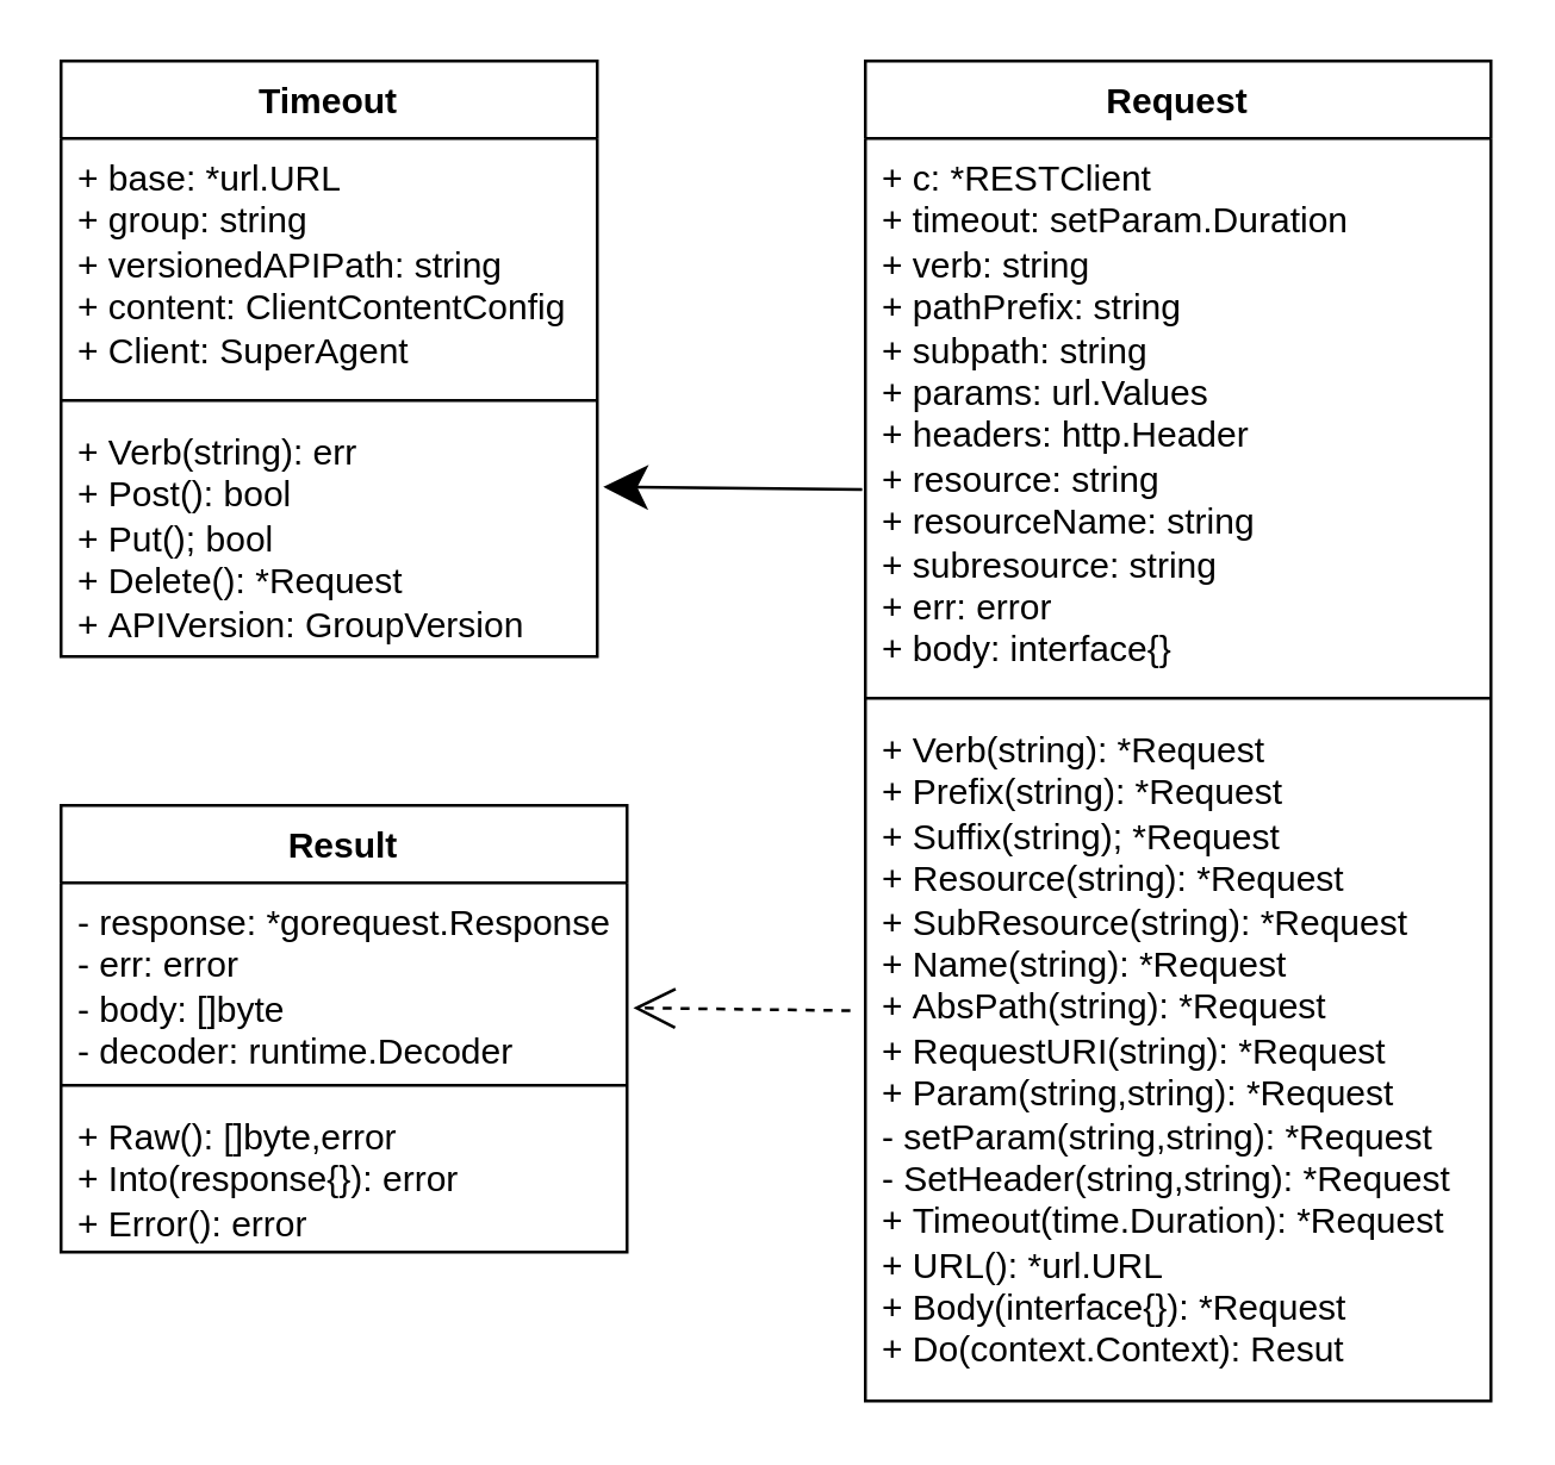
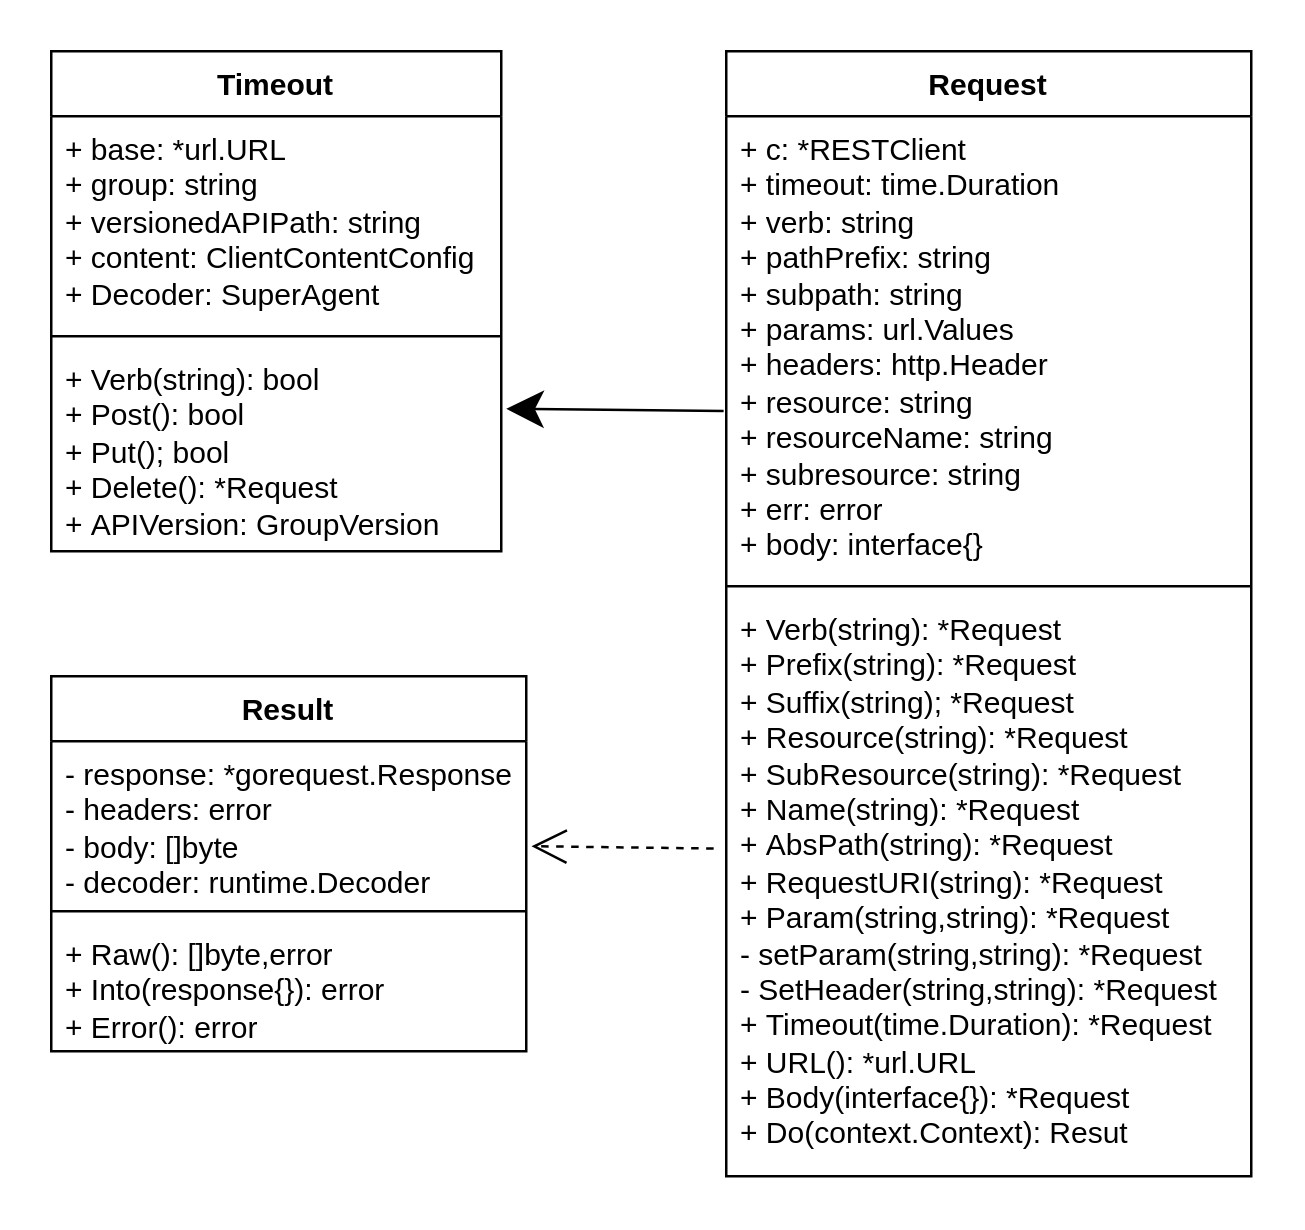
- <mxCell id="3" value="&lt;div&gt;+ base: *url.URL&lt;/div&gt;&lt;div&gt;&lt;span style=&quot;background-color: initial;&quot;&gt;+ group: string&lt;/span&gt;&lt;br&gt;&lt;/div&gt;&lt;div&gt;&lt;span style=&quot;background-color: initial;&quot;&gt;+ versionedAPIPath: string&lt;/span&gt;&lt;br&gt;&lt;/div&gt;&lt;div&gt;&lt;span style=&quot;background-color: initial;&quot;&gt;+ content: ClientContentConfig&lt;/span&gt;&lt;br&gt;&lt;/div&gt;&lt;div&gt;&lt;span style=&quot;white-space: normal;&quot;&gt;+ Client: SuperAgent&lt;/span&gt;&lt;/div&gt;" style="text;strokeColor=none;fillColor=none;align=left;verticalAlign=top;spacingLeft=4;spacingRight=4;overflow=hidden;rotatable=0;points=[[0,0.5],[1,0.5]];portConstraint=eastwest;whiteSpace=wrap;html=1;" vertex="1" parent="2"><mxGeometry y="26" width="180" height="84" as="geometry" /></mxCell>
+ <mxCell id="3" value="&lt;div&gt;+ base: *url.URL&lt;/div&gt;&lt;div&gt;&lt;span style=&quot;background-color: initial;&quot;&gt;+ group: string&lt;/span&gt;&lt;br&gt;&lt;/div&gt;&lt;div&gt;&lt;span style=&quot;background-color: initial;&quot;&gt;+ versionedAPIPath: string&lt;/span&gt;&lt;br&gt;&lt;/div&gt;&lt;div&gt;&lt;span style=&quot;background-color: initial;&quot;&gt;+ content: ClientContentConfig&lt;/span&gt;&lt;br&gt;&lt;/div&gt;&lt;div&gt;&lt;span style=&quot;white-space: normal;&quot;&gt;+ Decoder: SuperAgent&lt;/span&gt;&lt;/div&gt;" style="text;strokeColor=none;fillColor=none;align=left;verticalAlign=top;spacingLeft=4;spacingRight=4;overflow=hidden;rotatable=0;points=[[0,0.5],[1,0.5]];portConstraint=eastwest;whiteSpace=wrap;html=1;" vertex="1" parent="2"><mxGeometry y="26" width="180" height="84" as="geometry" /></mxCell>
- <mxCell id="7" value="&lt;div&gt;+ c: *RESTClient&lt;/div&gt;&lt;div&gt;&lt;span style=&quot;background-color: initial;&quot;&gt;+ timeout: setParam.Duration&lt;/span&gt;&lt;br&gt;&lt;/div&gt;&lt;div&gt;&lt;span style=&quot;background-color: initial;&quot;&gt;+ verb: string&lt;/span&gt;&lt;br&gt;&lt;/div&gt;&lt;div&gt;&lt;span style=&quot;white-space: normal;&quot;&gt;+ pathPrefix: string&lt;/span&gt;&lt;/div&gt;&lt;div&gt;&lt;span style=&quot;white-space: normal;&quot;&gt;+ subpath: string&lt;/span&gt;&lt;/div&gt;&lt;div&gt;&lt;span style=&quot;white-space: normal;&quot;&gt;+ params: url.Values&lt;/span&gt;&lt;/div&gt;&lt;div&gt;&lt;span style=&quot;white-space: normal;&quot;&gt;+ headers: http.Header&lt;/span&gt;&lt;/div&gt;&lt;div&gt;&lt;span style=&quot;background-color: initial;&quot;&gt;+ resource: string&lt;/span&gt;&lt;br&gt;&lt;/div&gt;&lt;div&gt;&lt;span style=&quot;white-space: normal;&quot;&gt;+ resourceName: string&lt;/span&gt;&lt;/div&gt;&lt;div&gt;&lt;span style=&quot;white-space: normal;&quot;&gt;+ subresource: string&lt;/span&gt;&lt;/div&gt;&lt;div&gt;&lt;span style=&quot;background-color: initial;&quot;&gt;+ err: error&lt;/span&gt;&lt;br&gt;&lt;/div&gt;&lt;div&gt;&lt;span style=&quot;white-space: normal;&quot;&gt;+ body: interface{}&lt;/span&gt;&lt;/div&gt;" style="text;strokeColor=none;fillColor=none;align=left;verticalAlign=top;spacingLeft=4;spacingRight=4;overflow=hidden;rotatable=0;points=[[0,0.5],[1,0.5]];portConstraint=eastwest;whiteSpace=wrap;html=1;" vertex="1" parent="6"><mxGeometry y="26" width="210" height="184" as="geometry" /></mxCell>
+ <mxCell id="7" value="&lt;div&gt;+ c: *RESTClient&lt;/div&gt;&lt;div&gt;&lt;span style=&quot;background-color: initial;&quot;&gt;+ timeout: time.Duration&lt;/span&gt;&lt;br&gt;&lt;/div&gt;&lt;div&gt;&lt;span style=&quot;background-color: initial;&quot;&gt;+ verb: string&lt;/span&gt;&lt;br&gt;&lt;/div&gt;&lt;div&gt;&lt;span style=&quot;white-space: normal;&quot;&gt;+ pathPrefix: string&lt;/span&gt;&lt;/div&gt;&lt;div&gt;&lt;span style=&quot;white-space: normal;&quot;&gt;+ subpath: string&lt;/span&gt;&lt;/div&gt;&lt;div&gt;&lt;span style=&quot;white-space: normal;&quot;&gt;+ params: url.Values&lt;/span&gt;&lt;/div&gt;&lt;div&gt;&lt;span style=&quot;white-space: normal;&quot;&gt;+ headers: http.Header&lt;/span&gt;&lt;/div&gt;&lt;div&gt;&lt;span style=&quot;background-color: initial;&quot;&gt;+ resource: string&lt;/span&gt;&lt;br&gt;&lt;/div&gt;&lt;div&gt;&lt;span style=&quot;white-space: normal;&quot;&gt;+ resourceName: string&lt;/span&gt;&lt;/div&gt;&lt;div&gt;&lt;span style=&quot;white-space: normal;&quot;&gt;+ subresource: string&lt;/span&gt;&lt;/div&gt;&lt;div&gt;&lt;span style=&quot;background-color: initial;&quot;&gt;+ err: error&lt;/span&gt;&lt;br&gt;&lt;/div&gt;&lt;div&gt;&lt;span style=&quot;white-space: normal;&quot;&gt;+ body: interface{}&lt;/span&gt;&lt;/div&gt;" style="text;strokeColor=none;fillColor=none;align=left;verticalAlign=top;spacingLeft=4;spacingRight=4;overflow=hidden;rotatable=0;points=[[0,0.5],[1,0.5]];portConstraint=eastwest;whiteSpace=wrap;html=1;" vertex="1" parent="6"><mxGeometry y="26" width="210" height="184" as="geometry" /></mxCell>
- <mxCell id="5" value="+ Verb(string): err&lt;div&gt;+ Post(): bool&lt;/div&gt;&lt;div&gt;+&amp;nbsp;Put(); bool&lt;/div&gt;&lt;div&gt;&lt;div&gt;+&amp;nbsp;Delete(): *Request&lt;/div&gt;&lt;/div&gt;&lt;div&gt;+&amp;nbsp;APIVersion: GroupVersion&lt;/div&gt;" style="text;strokeColor=none;fillColor=none;align=left;verticalAlign=top;spacingLeft=4;spacingRight=4;overflow=hidden;rotatable=0;points=[[0,0.5],[1,0.5]];portConstraint=eastwest;whiteSpace=wrap;html=1;" vertex="1" parent="2"><mxGeometry y="118" width="180" height="82" as="geometry" /></mxCell>
+ <mxCell id="5" value="+ Verb(string): bool&lt;div&gt;+ Post(): bool&lt;/div&gt;&lt;div&gt;+&amp;nbsp;Put(); bool&lt;/div&gt;&lt;div&gt;&lt;div&gt;+&amp;nbsp;Delete(): *Request&lt;/div&gt;&lt;/div&gt;&lt;div&gt;+&amp;nbsp;APIVersion: GroupVersion&lt;/div&gt;" style="text;strokeColor=none;fillColor=none;align=left;verticalAlign=top;spacingLeft=4;spacingRight=4;overflow=hidden;rotatable=0;points=[[0,0.5],[1,0.5]];portConstraint=eastwest;whiteSpace=wrap;html=1;" vertex="1" parent="2"><mxGeometry y="118" width="180" height="82" as="geometry" /></mxCell>
- <mxCell id="12" value="&lt;div&gt;- response: *gorequest.Response&lt;/div&gt;&lt;div&gt;&lt;span style=&quot;white-space: normal;&quot;&gt;- err: error&lt;/span&gt;&lt;/div&gt;&lt;div&gt;&lt;span style=&quot;background-color: initial;&quot;&gt;- body: []byte&lt;/span&gt;&lt;/div&gt;&lt;div&gt;&lt;span style=&quot;white-space: normal;&quot;&gt;- decoder: runtime.Decoder&lt;/span&gt;&lt;/div&gt;" style="text;strokeColor=none;fillColor=none;align=left;verticalAlign=top;spacingLeft=4;spacingRight=4;overflow=hidden;rotatable=0;points=[[0,0.5],[1,0.5]];portConstraint=eastwest;whiteSpace=wrap;html=1;" vertex="1" parent="11"><mxGeometry y="26" width="190" height="64" as="geometry" /></mxCell>
+ <mxCell id="12" value="&lt;div&gt;- response: *gorequest.Response&lt;/div&gt;&lt;div&gt;&lt;span style=&quot;white-space: normal;&quot;&gt;- headers: error&lt;/span&gt;&lt;/div&gt;&lt;div&gt;&lt;span style=&quot;background-color: initial;&quot;&gt;- body: []byte&lt;/span&gt;&lt;/div&gt;&lt;div&gt;&lt;span style=&quot;white-space: normal;&quot;&gt;- decoder: runtime.Decoder&lt;/span&gt;&lt;/div&gt;" style="text;strokeColor=none;fillColor=none;align=left;verticalAlign=top;spacingLeft=4;spacingRight=4;overflow=hidden;rotatable=0;points=[[0,0.5],[1,0.5]];portConstraint=eastwest;whiteSpace=wrap;html=1;" vertex="1" parent="11"><mxGeometry y="26" width="190" height="64" as="geometry" /></mxCell>
